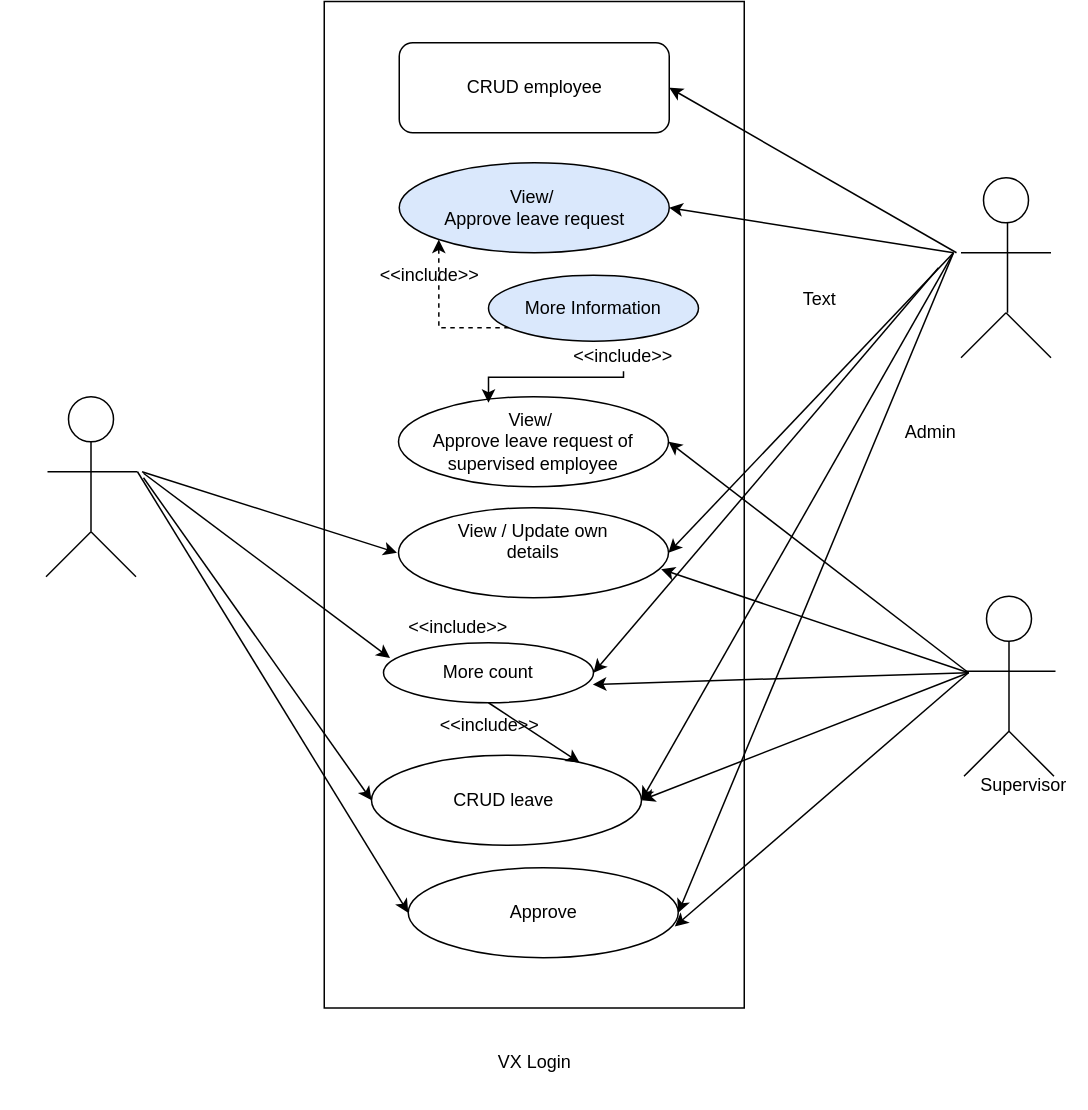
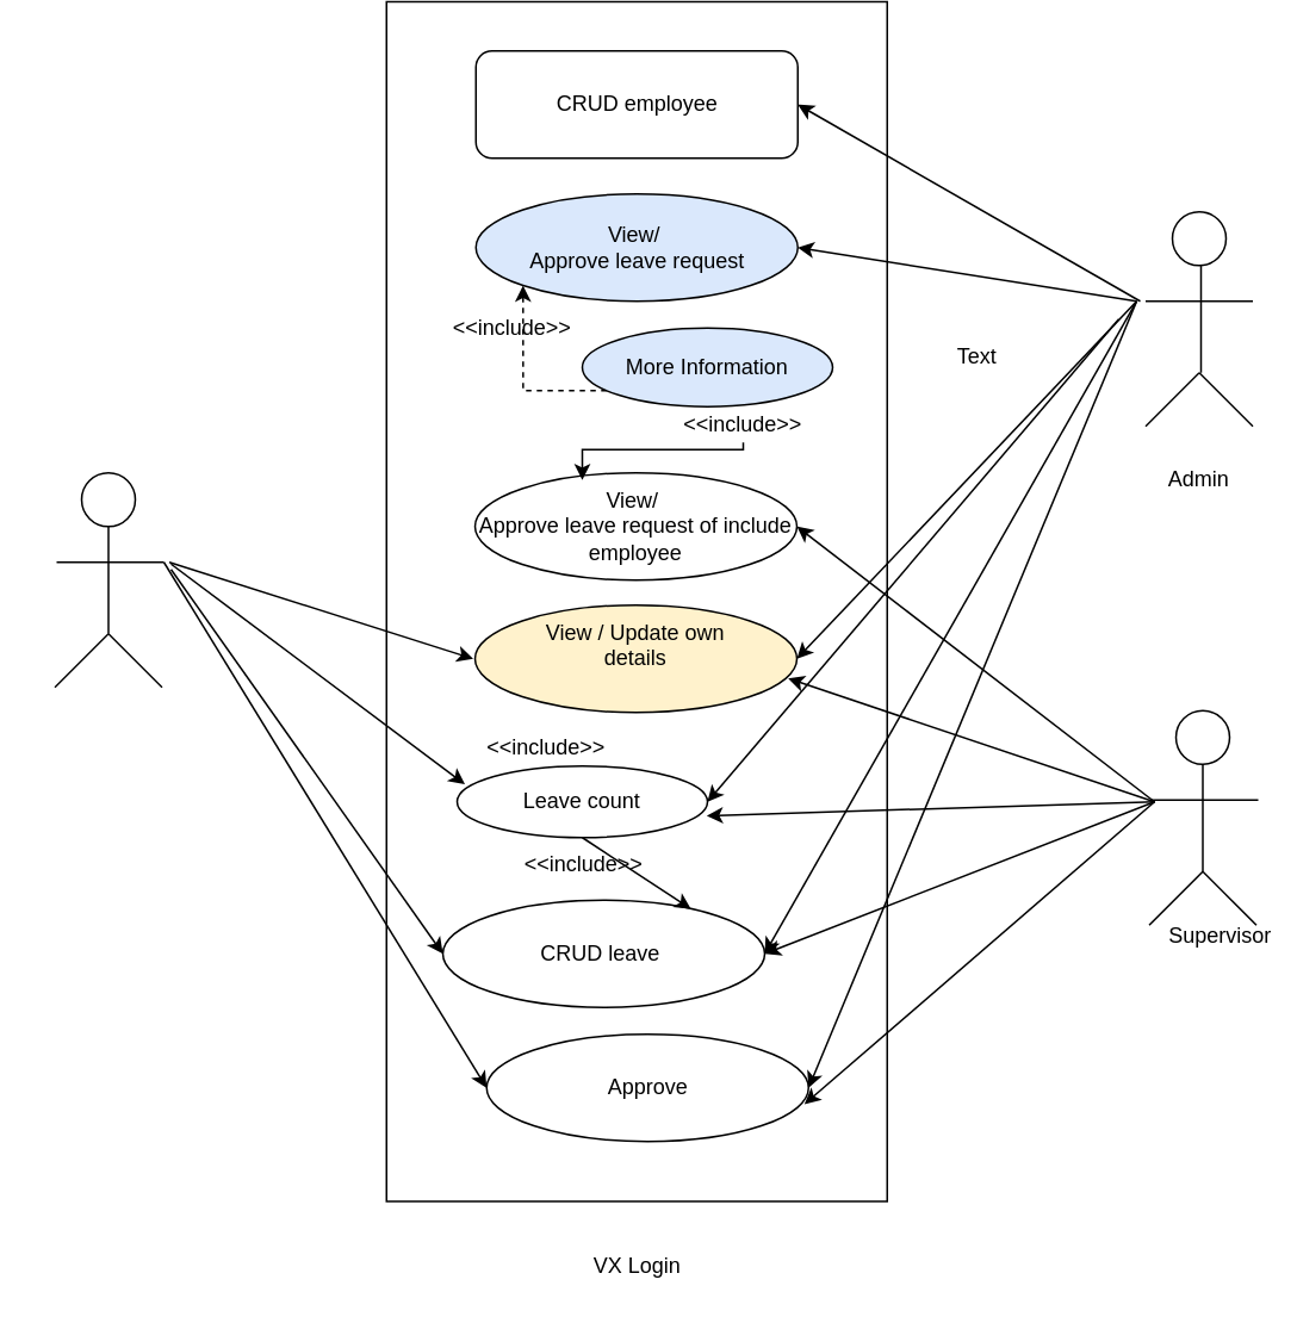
- <mxCell id="33" value="Admin" style="text;html=1;strokeColor=none;fillColor=none;align=center;verticalAlign=middle;whiteSpace=wrap;rounded=0;" vertex="1" parent="1"><mxGeometry x="600" y="270" width="40" height="20" as="geometry" /></mxCell>
+ <mxCell id="33" value="Admin" style="text;html=1;strokeColor=none;fillColor=none;align=center;verticalAlign=middle;whiteSpace=wrap;rounded=0;" vertex="1" parent="1"><mxGeometry x="650" y="250" width="40" height="20" as="geometry" /></mxCell>
- <mxCell id="31" value="View/&amp;nbsp;&lt;br&gt;Approve leave request of supervised employee" style="ellipse;whiteSpace=wrap;html=1;" vertex="1" parent="1"><mxGeometry x="265" y="256" width="180" height="60" as="geometry" /></mxCell>
+ <mxCell id="31" value="View/&amp;nbsp;&lt;br&gt;Approve leave request of include employee" style="ellipse;whiteSpace=wrap;html=1;" vertex="1" parent="1"><mxGeometry x="265" y="256" width="180" height="60" as="geometry" /></mxCell>
- <mxCell id="5" value="View / Update own &lt;br&gt;details&lt;br&gt;&amp;nbsp;" style="ellipse;whiteSpace=wrap;html=1;" vertex="1" parent="1"><mxGeometry x="265" y="330" width="180" height="60" as="geometry" /></mxCell>
+ <mxCell id="5" value="View / Update own &lt;br&gt;details&lt;br&gt;&amp;nbsp;" style="ellipse;whiteSpace=wrap;html=1;fillColor=#fff2cc;" vertex="1" parent="1"><mxGeometry x="265" y="330" width="180" height="60" as="geometry" /></mxCell>
- <mxCell id="4" value="More count" style="ellipse;whiteSpace=wrap;html=1;" vertex="1" parent="1"><mxGeometry x="255" y="420" width="140" height="40" as="geometry" /></mxCell>
+ <mxCell id="4" value="Leave count" style="ellipse;whiteSpace=wrap;html=1;" vertex="1" parent="1"><mxGeometry x="255" y="420" width="140" height="40" as="geometry" /></mxCell>
